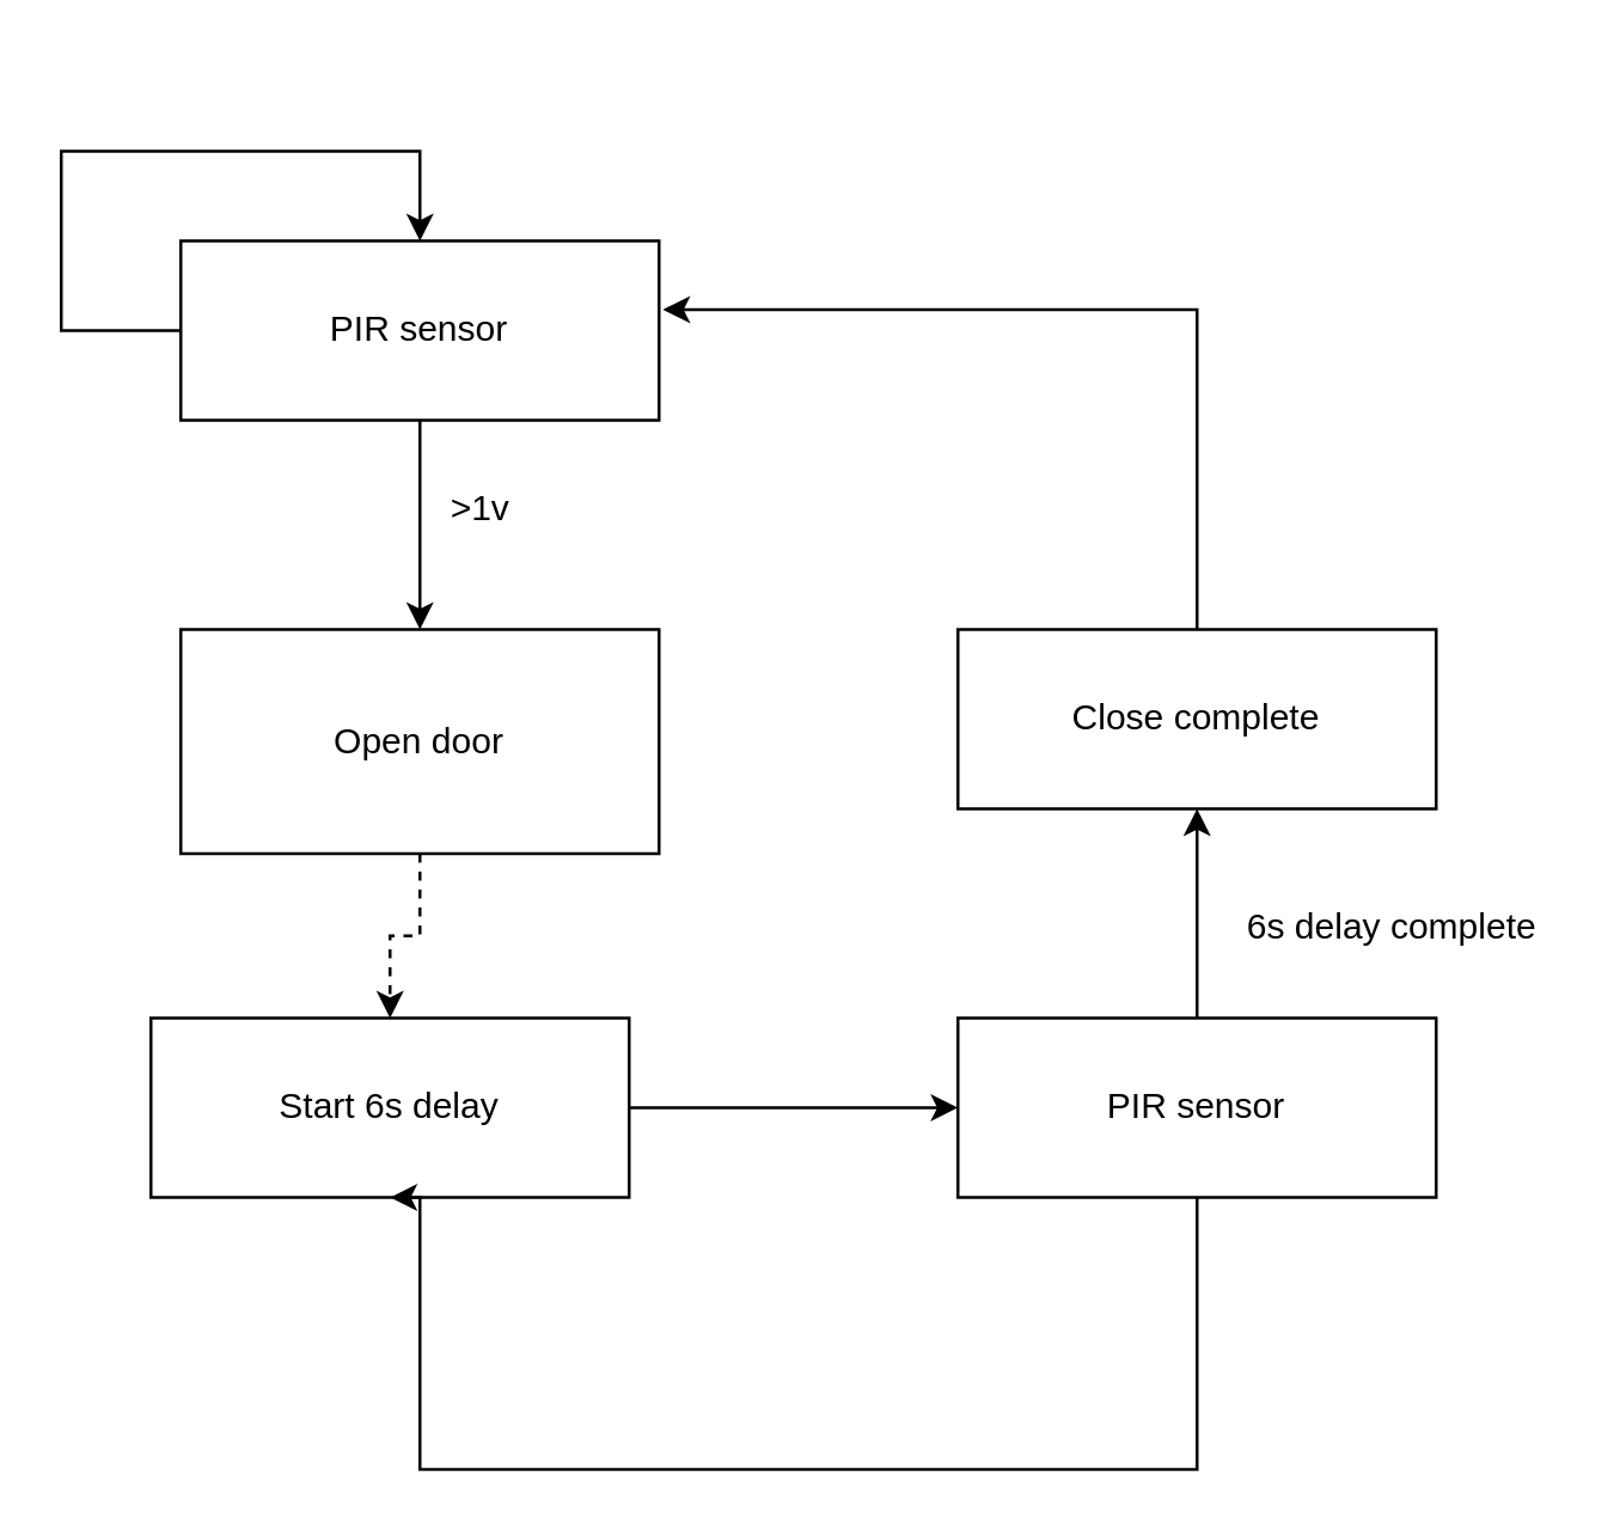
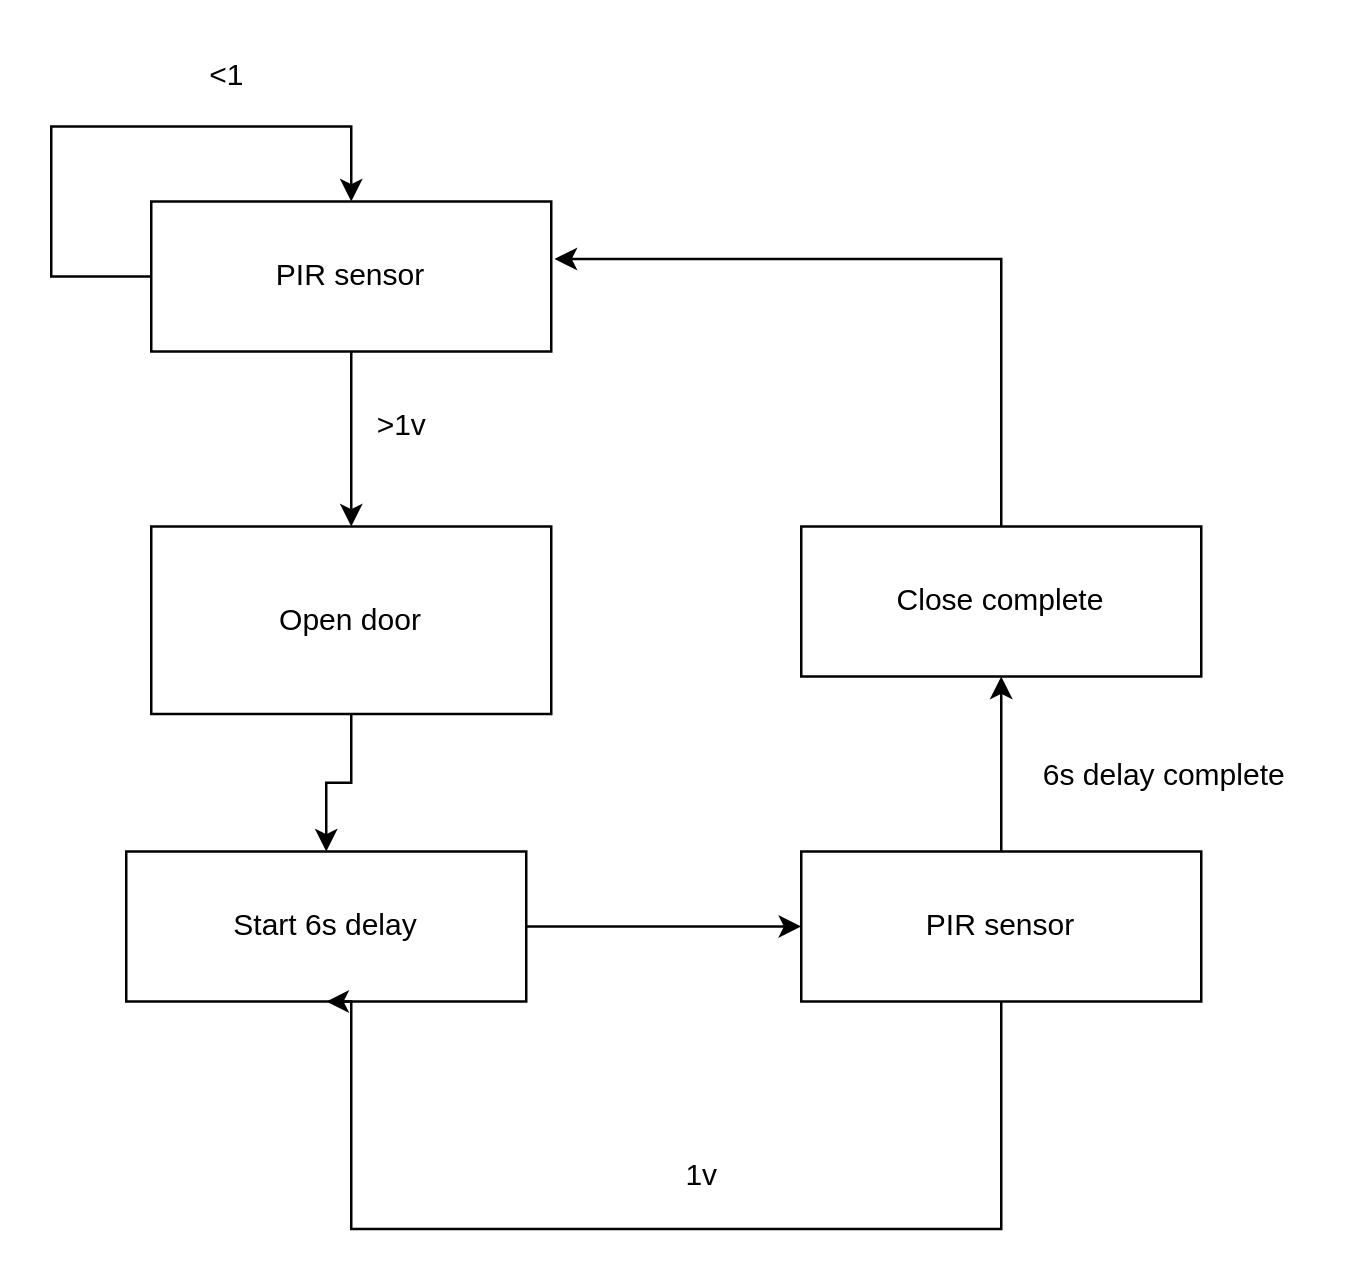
+ <mxCell id="14" value="&amp;lt;1" style="text;html=1;align=center;verticalAlign=middle;resizable=0;points=[];autosize=1;strokeColor=none;fillColor=none;" vertex="1" parent="1"><mxGeometry x="75" y="20" width="30" height="20" as="geometry" /></mxCell>
- <mxCell id="5" value="" style="edgeStyle=orthogonalEdgeStyle;rounded=0;orthogonalLoop=1;jettySize=auto;html=1;dashed=1;" edge="1" parent="1" source="6" target="8"><mxGeometry relative="1" as="geometry" /></mxCell>
+ <mxCell id="5" value="" style="edgeStyle=orthogonalEdgeStyle;rounded=0;orthogonalLoop=1;jettySize=auto;html=1;" edge="1" parent="1" source="6" target="8"><mxGeometry relative="1" as="geometry" /></mxCell>
+ <mxCell id="16" value="1v" style="text;html=1;align=center;verticalAlign=middle;resizable=0;points=[];autosize=1;strokeColor=none;fillColor=none;" vertex="1" parent="1"><mxGeometry x="265" y="460" width="30" height="20" as="geometry" /></mxCell>
